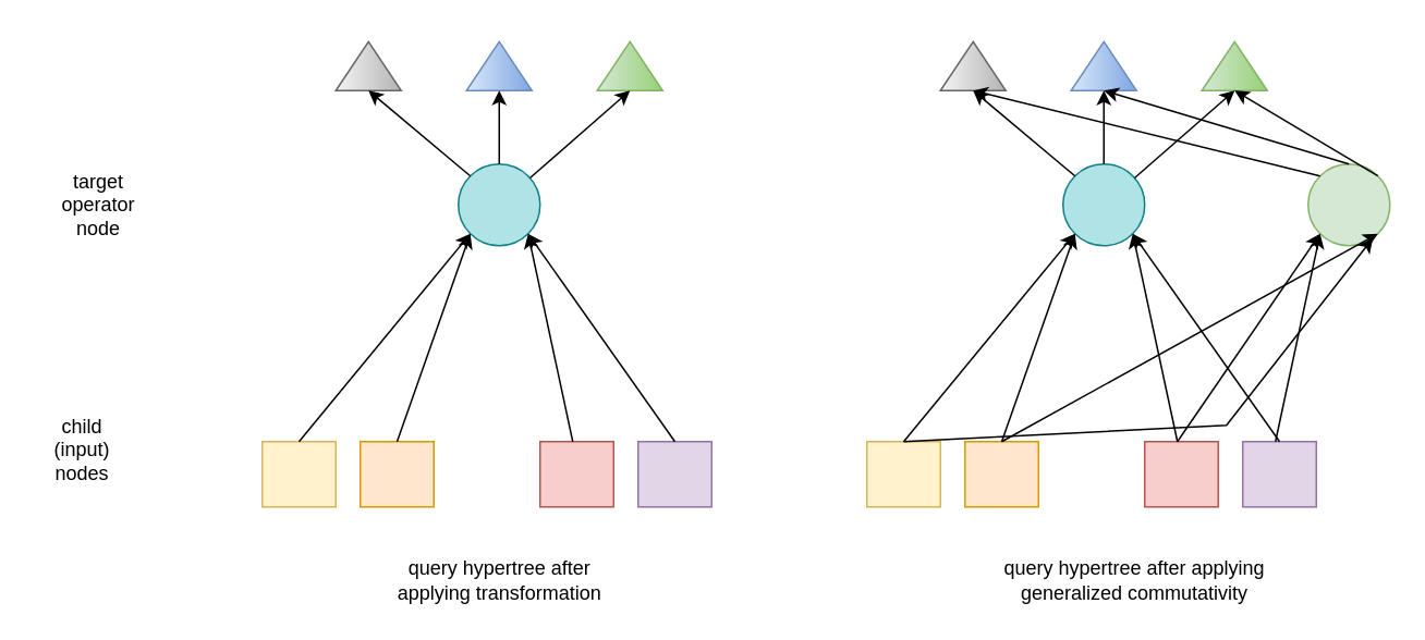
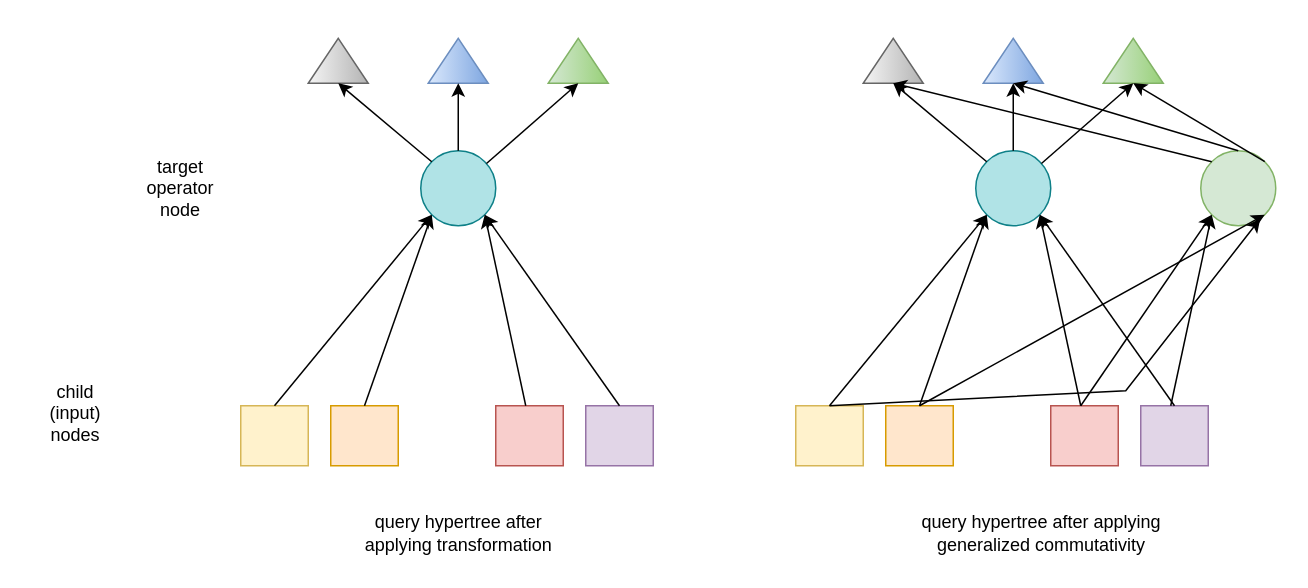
- <mxCell id="34" value="target operator node" style="text;html=1;align=center;verticalAlign=middle;whiteSpace=wrap;rounded=0;" vertex="1" parent="1"><mxGeometry x="30" y="110" width="60" height="30" as="geometry" /></mxCell>
+ <mxCell id="34" value="target operator node" style="text;html=1;align=center;verticalAlign=middle;whiteSpace=wrap;rounded=0;" vertex="1" parent="1"><mxGeometry x="90" y="110" width="60" height="30" as="geometry" /></mxCell>
